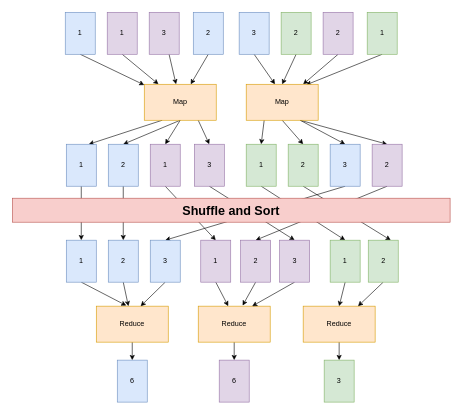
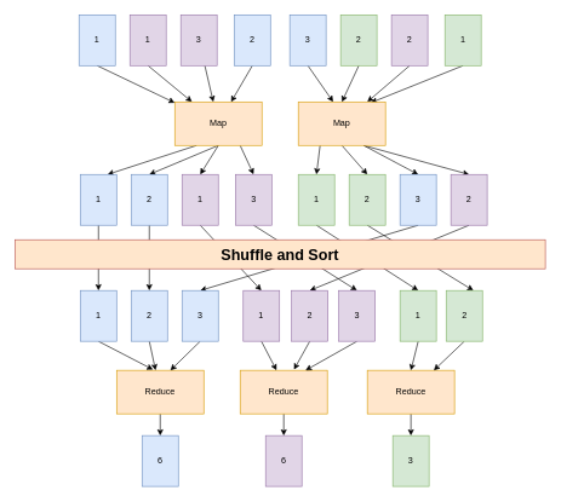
- <mxCell id="44" value="&lt;b&gt;&lt;font style=&quot;font-size: 21px&quot;&gt;Shuffle and Sort&lt;/font&gt;&lt;/b&gt;" style="rounded=0;whiteSpace=wrap;html=1;fillColor=#f8cecc;strokeColor=#b85450;" vertex="1" parent="1"><mxGeometry x="20" y="330" width="730" height="40" as="geometry" /></mxCell>
+ <mxCell id="44" value="&lt;b&gt;&lt;font style=&quot;font-size: 21px&quot;&gt;Shuffle and Sort&lt;/font&gt;&lt;/b&gt;" style="rounded=0;whiteSpace=wrap;html=1;fillColor=#ffe6cc;strokeColor=#b85450;" vertex="1" parent="1"><mxGeometry x="20" y="330" width="730" height="40" as="geometry" /></mxCell>
